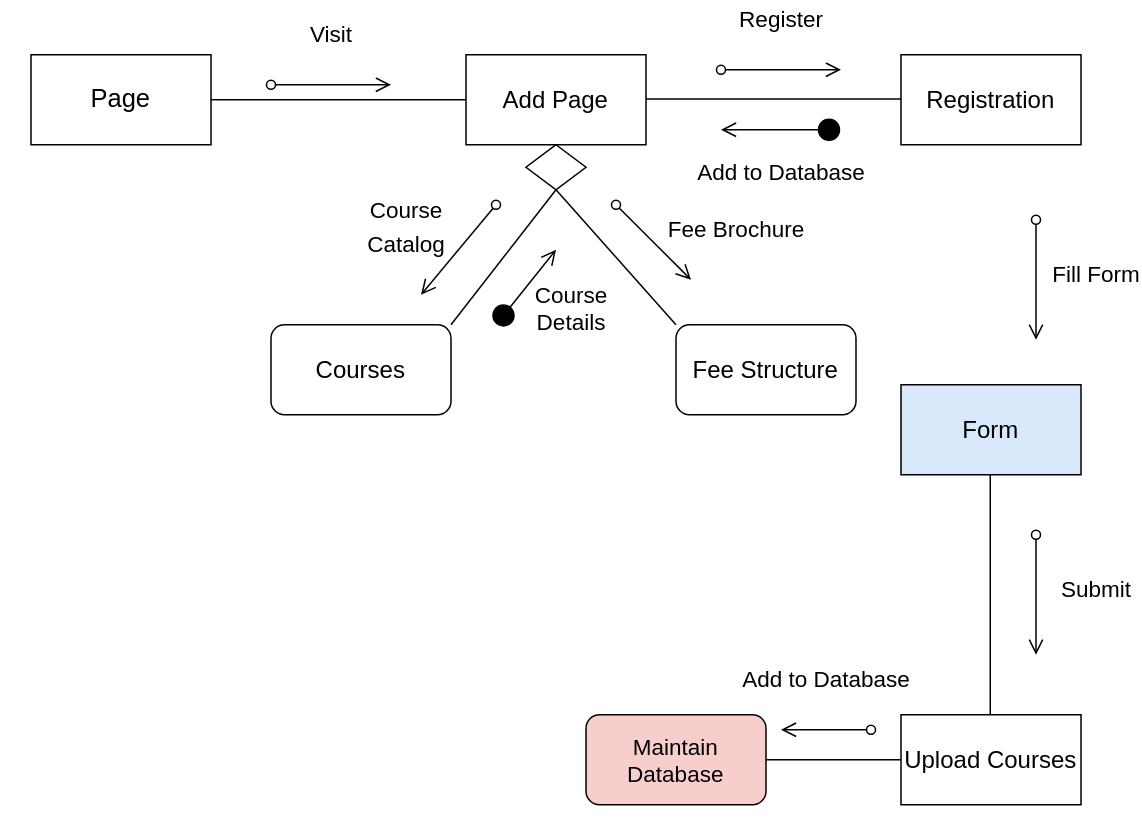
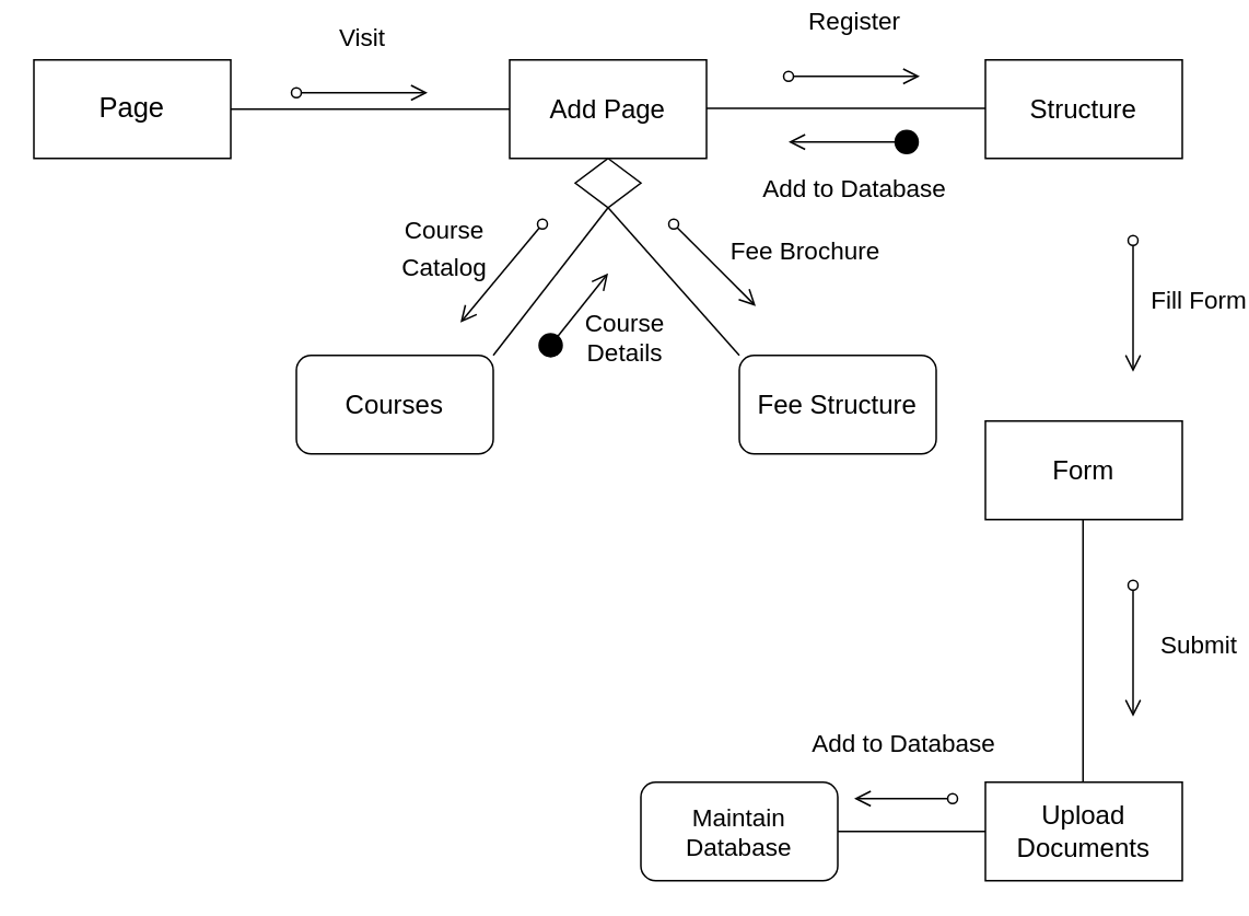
- <mxCell id="4" value="&lt;font style=&quot;font-size: 16px&quot;&gt;Registration&lt;/font&gt;" style="rounded=0;whiteSpace=wrap;html=1;" vertex="1" parent="1"><mxGeometry x="600" y="20" width="120" height="60" as="geometry" /></mxCell>
+ <mxCell id="4" value="&lt;font style=&quot;font-size: 16px&quot;&gt;Structure&lt;/font&gt;" style="rounded=0;whiteSpace=wrap;html=1;" vertex="1" parent="1"><mxGeometry x="600" y="20" width="120" height="60" as="geometry" /></mxCell>
- <mxCell id="7" value="Form" style="rounded=0;whiteSpace=wrap;html=1;fontSize=16;fillColor=#dae8fc;" vertex="1" parent="1"><mxGeometry x="600" y="240" width="120" height="60" as="geometry" /></mxCell>
+ <mxCell id="7" value="Form" style="rounded=0;whiteSpace=wrap;html=1;fontSize=16;" vertex="1" parent="1"><mxGeometry x="600" y="240" width="120" height="60" as="geometry" /></mxCell>
- <mxCell id="21" value="Maintain Database" style="rounded=1;whiteSpace=wrap;html=1;fontSize=15;fillColor=#f8cecc;" vertex="1" parent="1"><mxGeometry x="390" y="460" width="120" height="60" as="geometry" /></mxCell>
+ <mxCell id="21" value="Maintain Database" style="rounded=1;whiteSpace=wrap;html=1;fontSize=15;" vertex="1" parent="1"><mxGeometry x="390" y="460" width="120" height="60" as="geometry" /></mxCell>
- <mxCell id="8" value="&lt;font style=&quot;font-size: 16px&quot;&gt;Upload Courses&lt;/font&gt;" style="rounded=0;whiteSpace=wrap;html=1;" vertex="1" parent="1"><mxGeometry x="600" y="460" width="120" height="60" as="geometry" /></mxCell>
+ <mxCell id="8" value="&lt;font style=&quot;font-size: 16px&quot;&gt;Upload Documents&lt;/font&gt;" style="rounded=0;whiteSpace=wrap;html=1;" vertex="1" parent="1"><mxGeometry x="600" y="460" width="120" height="60" as="geometry" /></mxCell>
